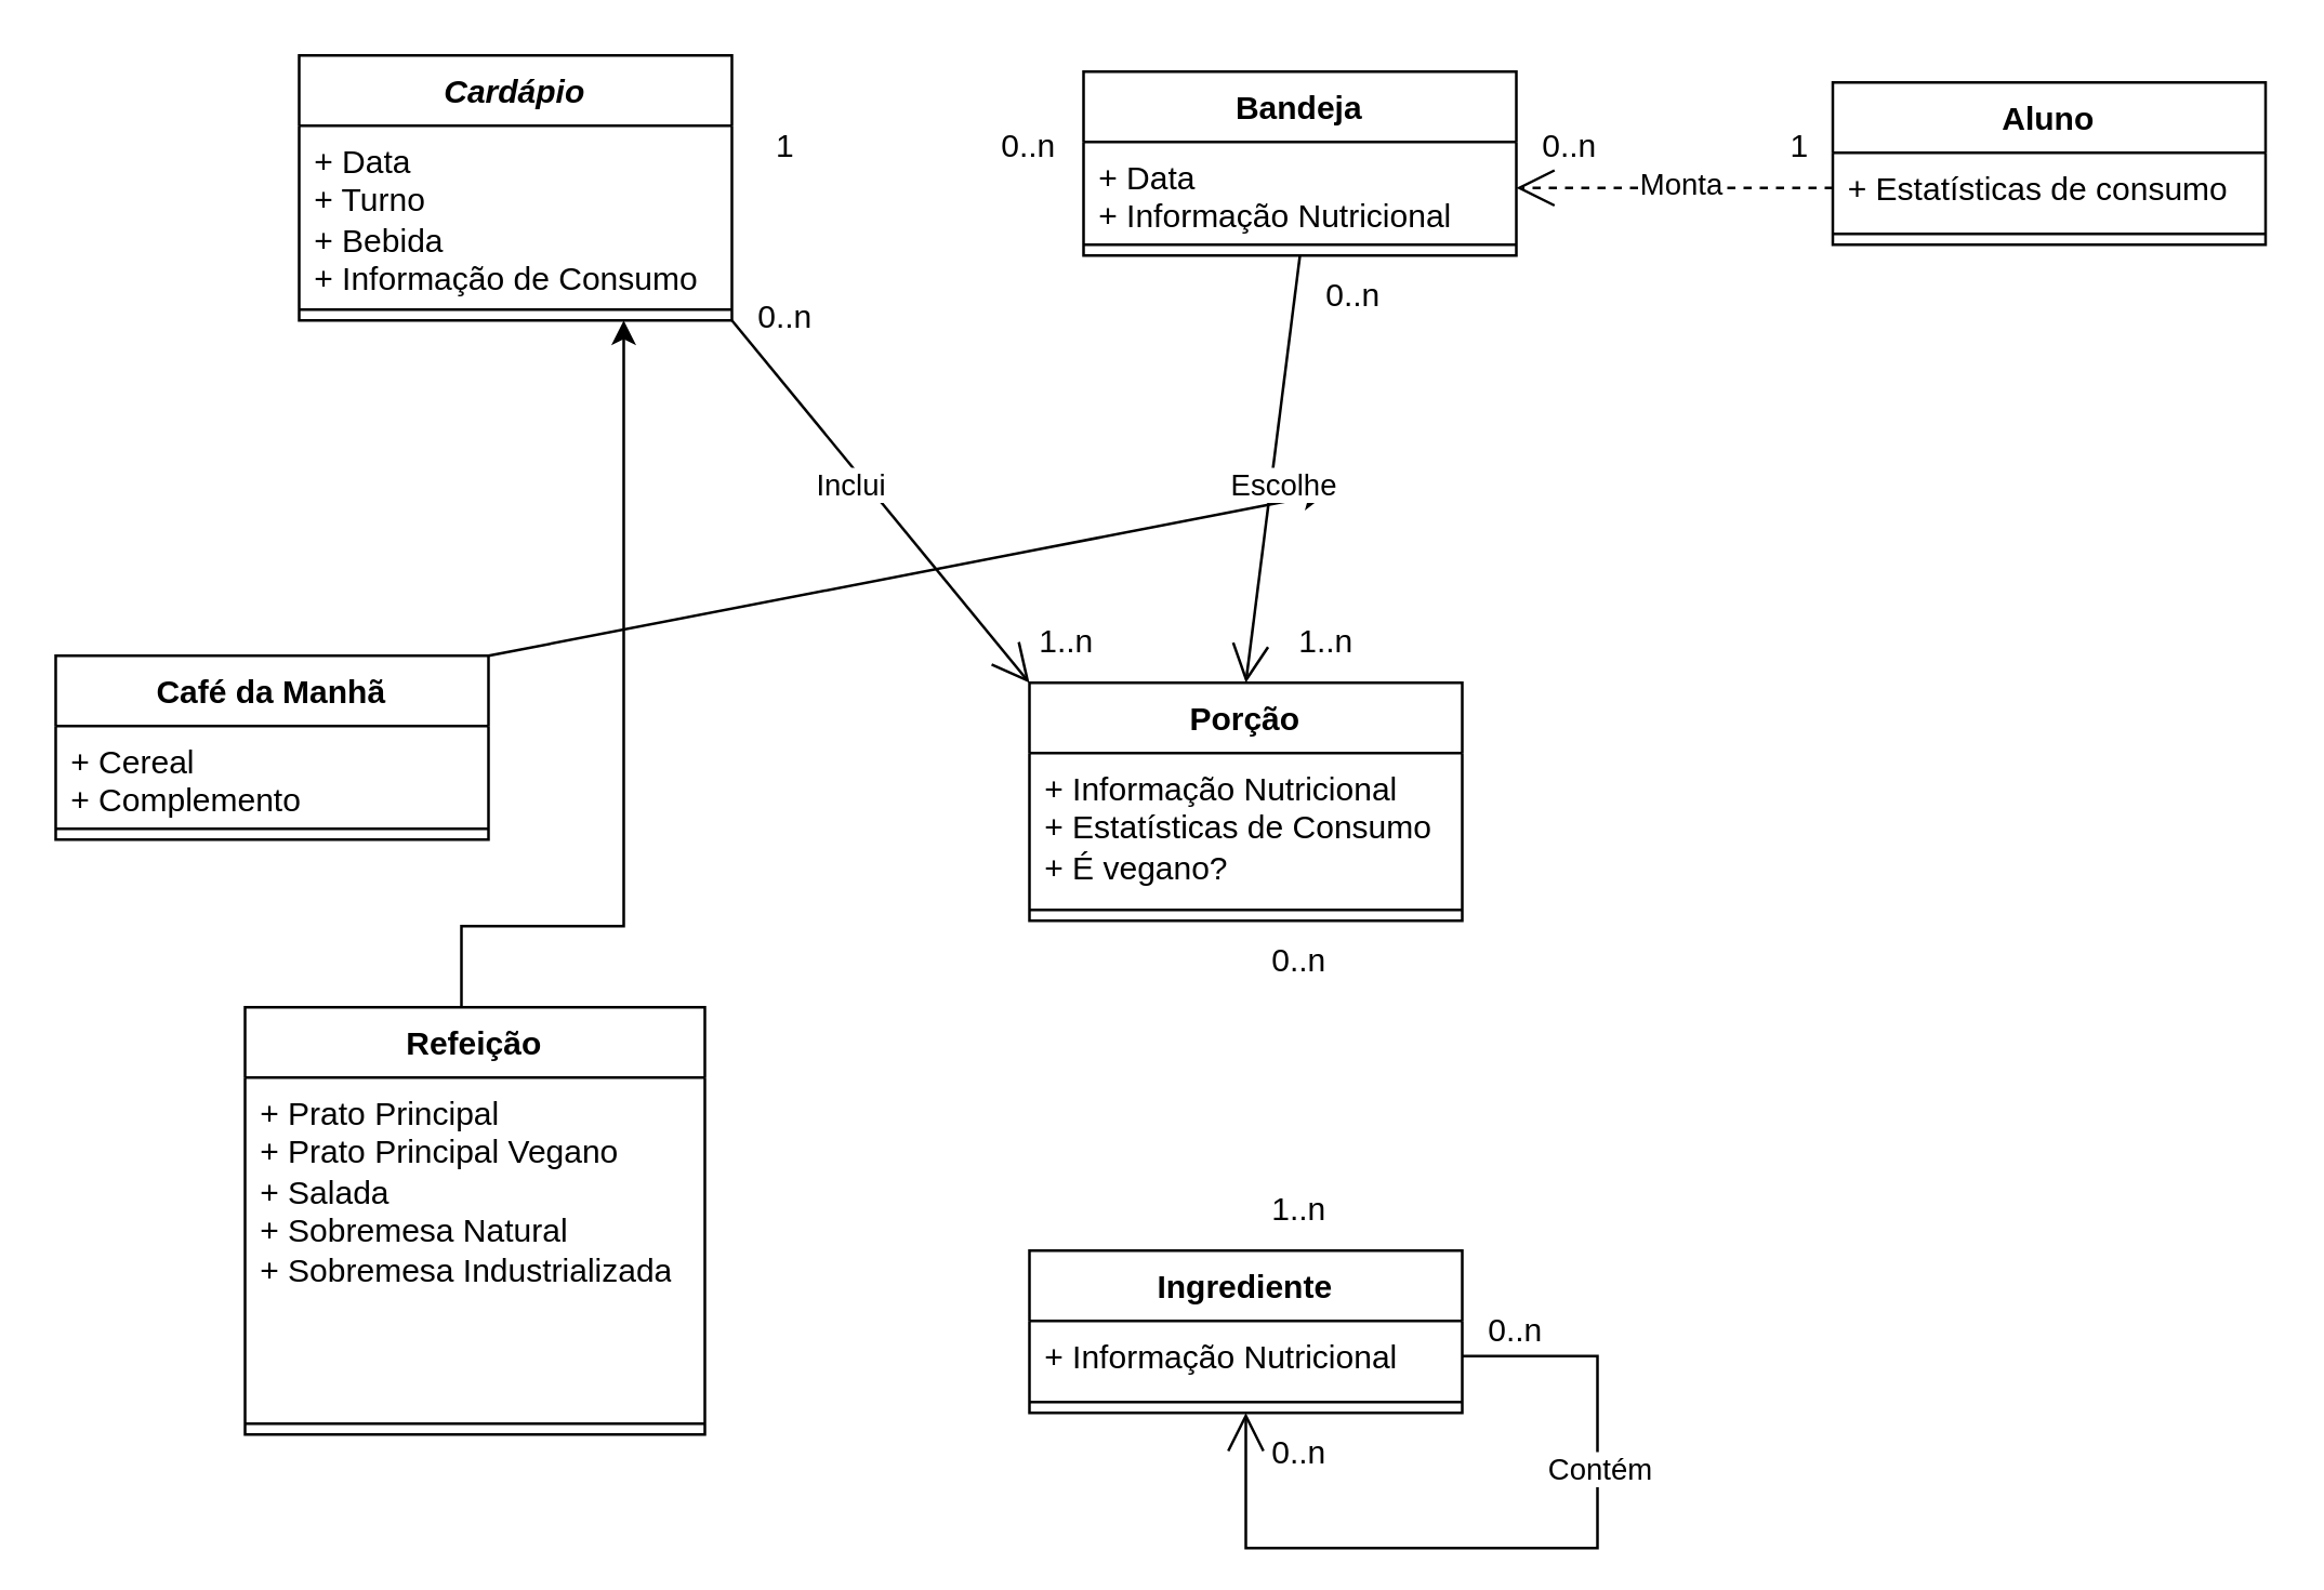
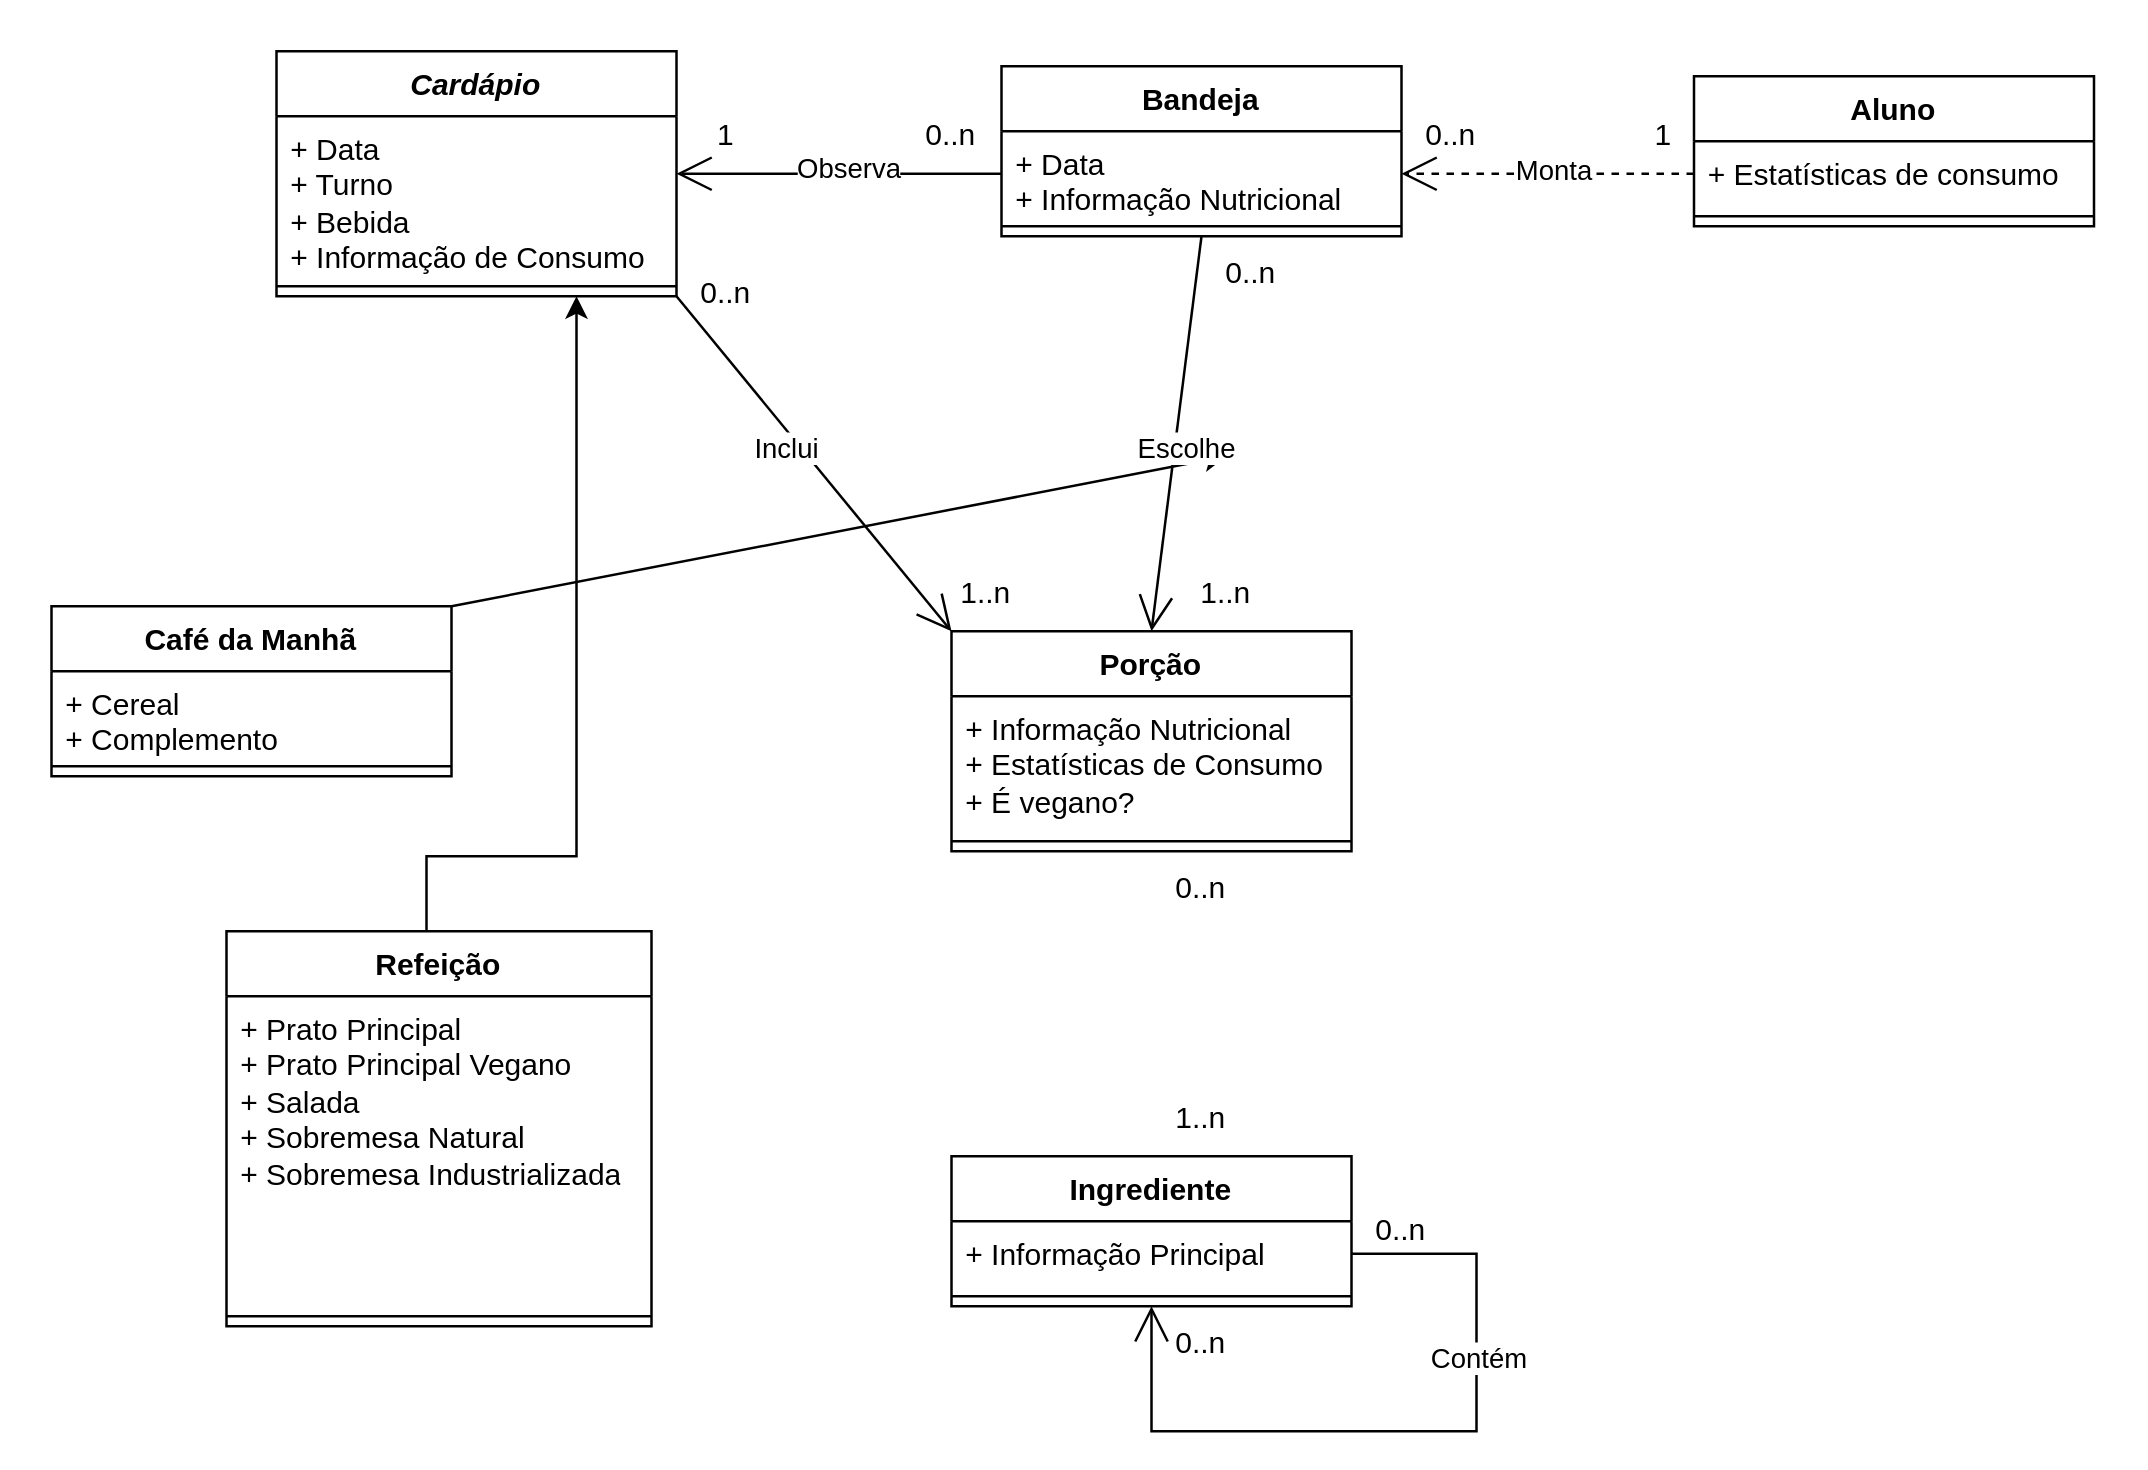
+ <mxCell id="4" value="" style="endArrow=open;endFill=1;endSize=12;html=1;rounded=0;exitX=0;exitY=0.5;exitDx=0;exitDy=0;entryX=1;entryY=0.5;entryDx=0;entryDy=0;" parent="1" source="17" target="22" edge="1"><mxGeometry width="160" relative="1" as="geometry"><mxPoint x="424" y="94" as="sourcePoint" /><mxPoint x="270" y="94" as="targetPoint" /></mxGeometry></mxCell>
+ <mxCell id="5" value="Observa" style="edgeLabel;html=1;align=center;verticalAlign=middle;resizable=0;points=[];" parent="4" vertex="1" connectable="0"><mxGeometry x="-0.049" y="-3" relative="1" as="geometry"><mxPoint as="offset" /></mxGeometry></mxCell>
- <mxCell id="29" value="+ Informação Nutricional" style="text;strokeColor=none;fillColor=none;align=left;verticalAlign=top;spacingLeft=4;spacingRight=4;overflow=hidden;rotatable=0;points=[[0,0.5],[1,0.5]];portConstraint=eastwest;whiteSpace=wrap;html=1;" parent="28" vertex="1"><mxGeometry y="26" width="160" height="26" as="geometry" /></mxCell>
+ <mxCell id="29" value="+ Informação Principal" style="text;strokeColor=none;fillColor=none;align=left;verticalAlign=top;spacingLeft=4;spacingRight=4;overflow=hidden;rotatable=0;points=[[0,0.5],[1,0.5]];portConstraint=eastwest;whiteSpace=wrap;html=1;" parent="28" vertex="1"><mxGeometry y="26" width="160" height="26" as="geometry" /></mxCell>
